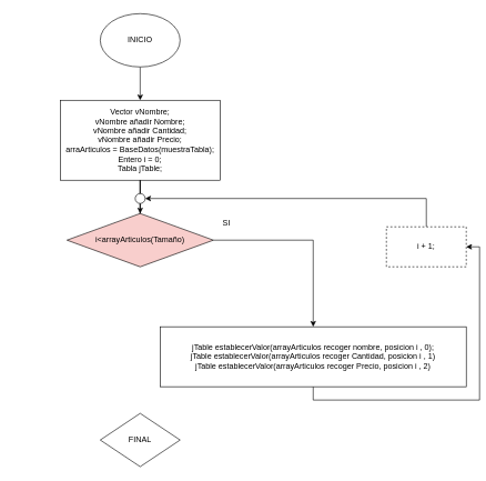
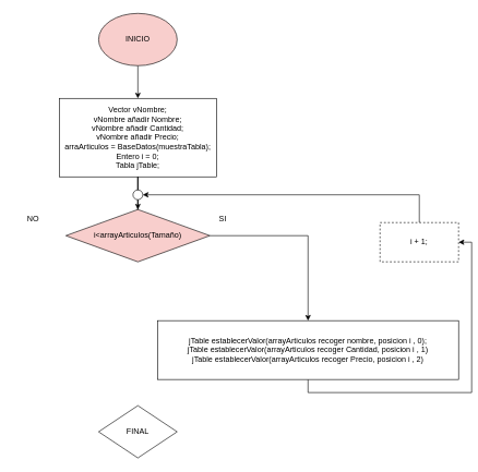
- <mxCell id="3" value="INICIO" style="ellipse;whiteSpace=wrap;html=1;" vertex="1" parent="1"><mxGeometry x="150" y="20" width="120" height="80" as="geometry" /></mxCell>
+ <mxCell id="3" value="INICIO" style="ellipse;whiteSpace=wrap;html=1;fillColor=#f8cecc;" vertex="1" parent="1"><mxGeometry x="150" y="20" width="120" height="80" as="geometry" /></mxCell>
+ <mxCell id="9" value="NO" style="text;html=1;strokeColor=none;fillColor=none;align=center;verticalAlign=middle;whiteSpace=wrap;rounded=0;" vertex="1" parent="1"><mxGeometry x="20" y="320" width="60" height="30" as="geometry" /></mxCell>
